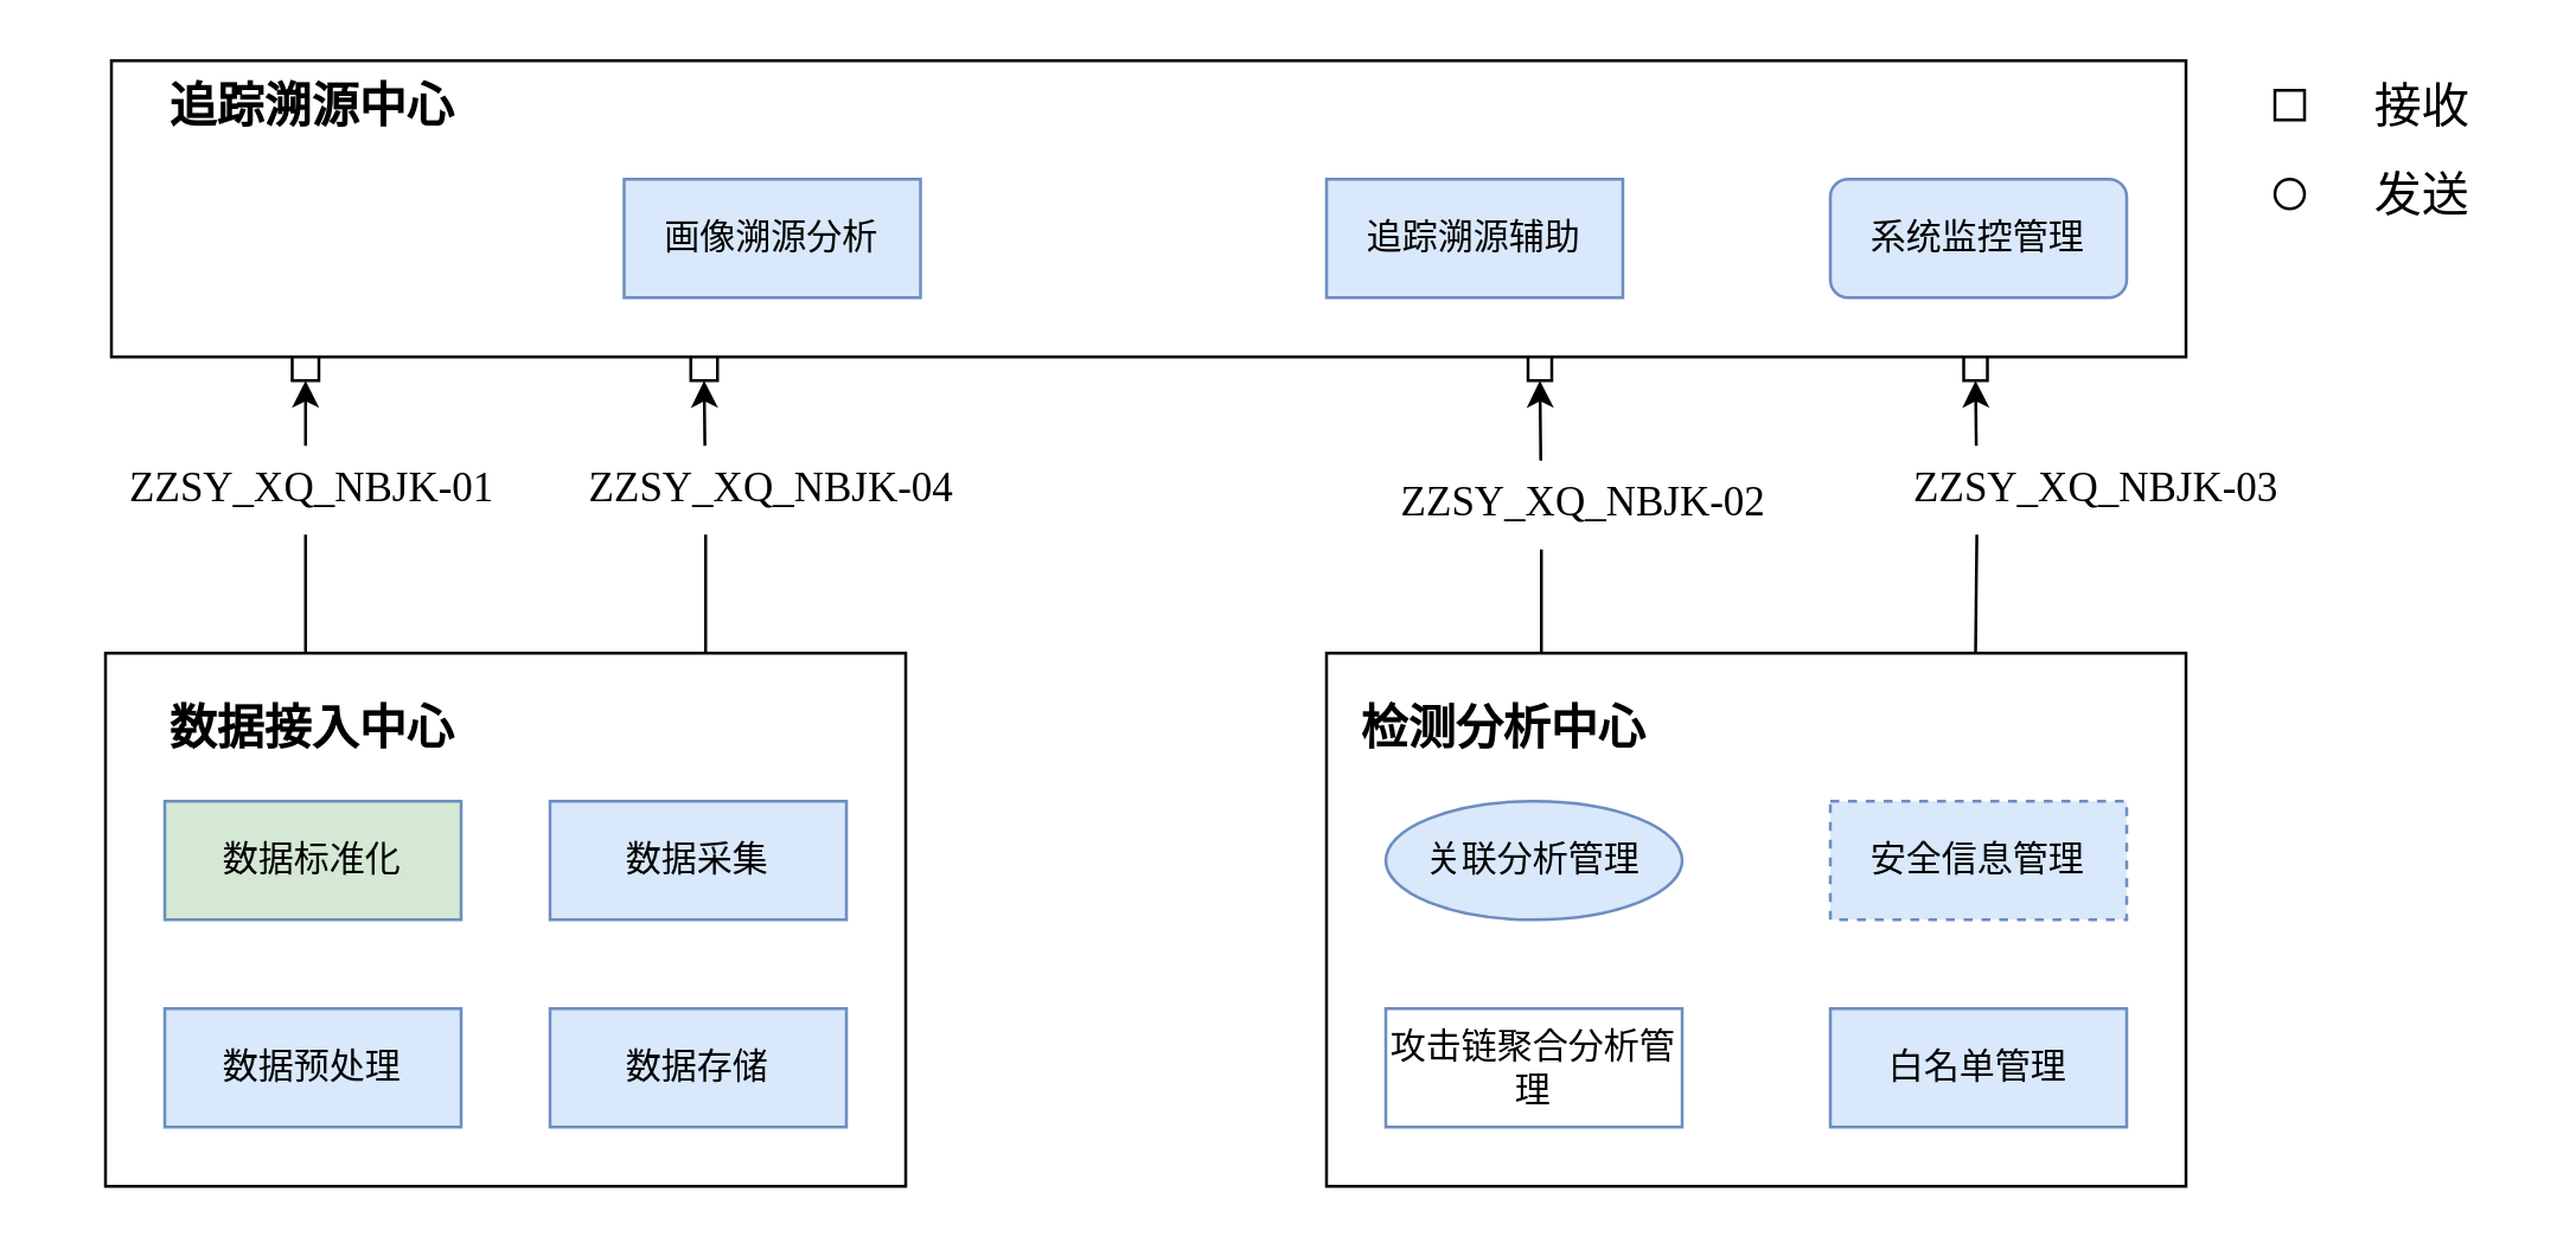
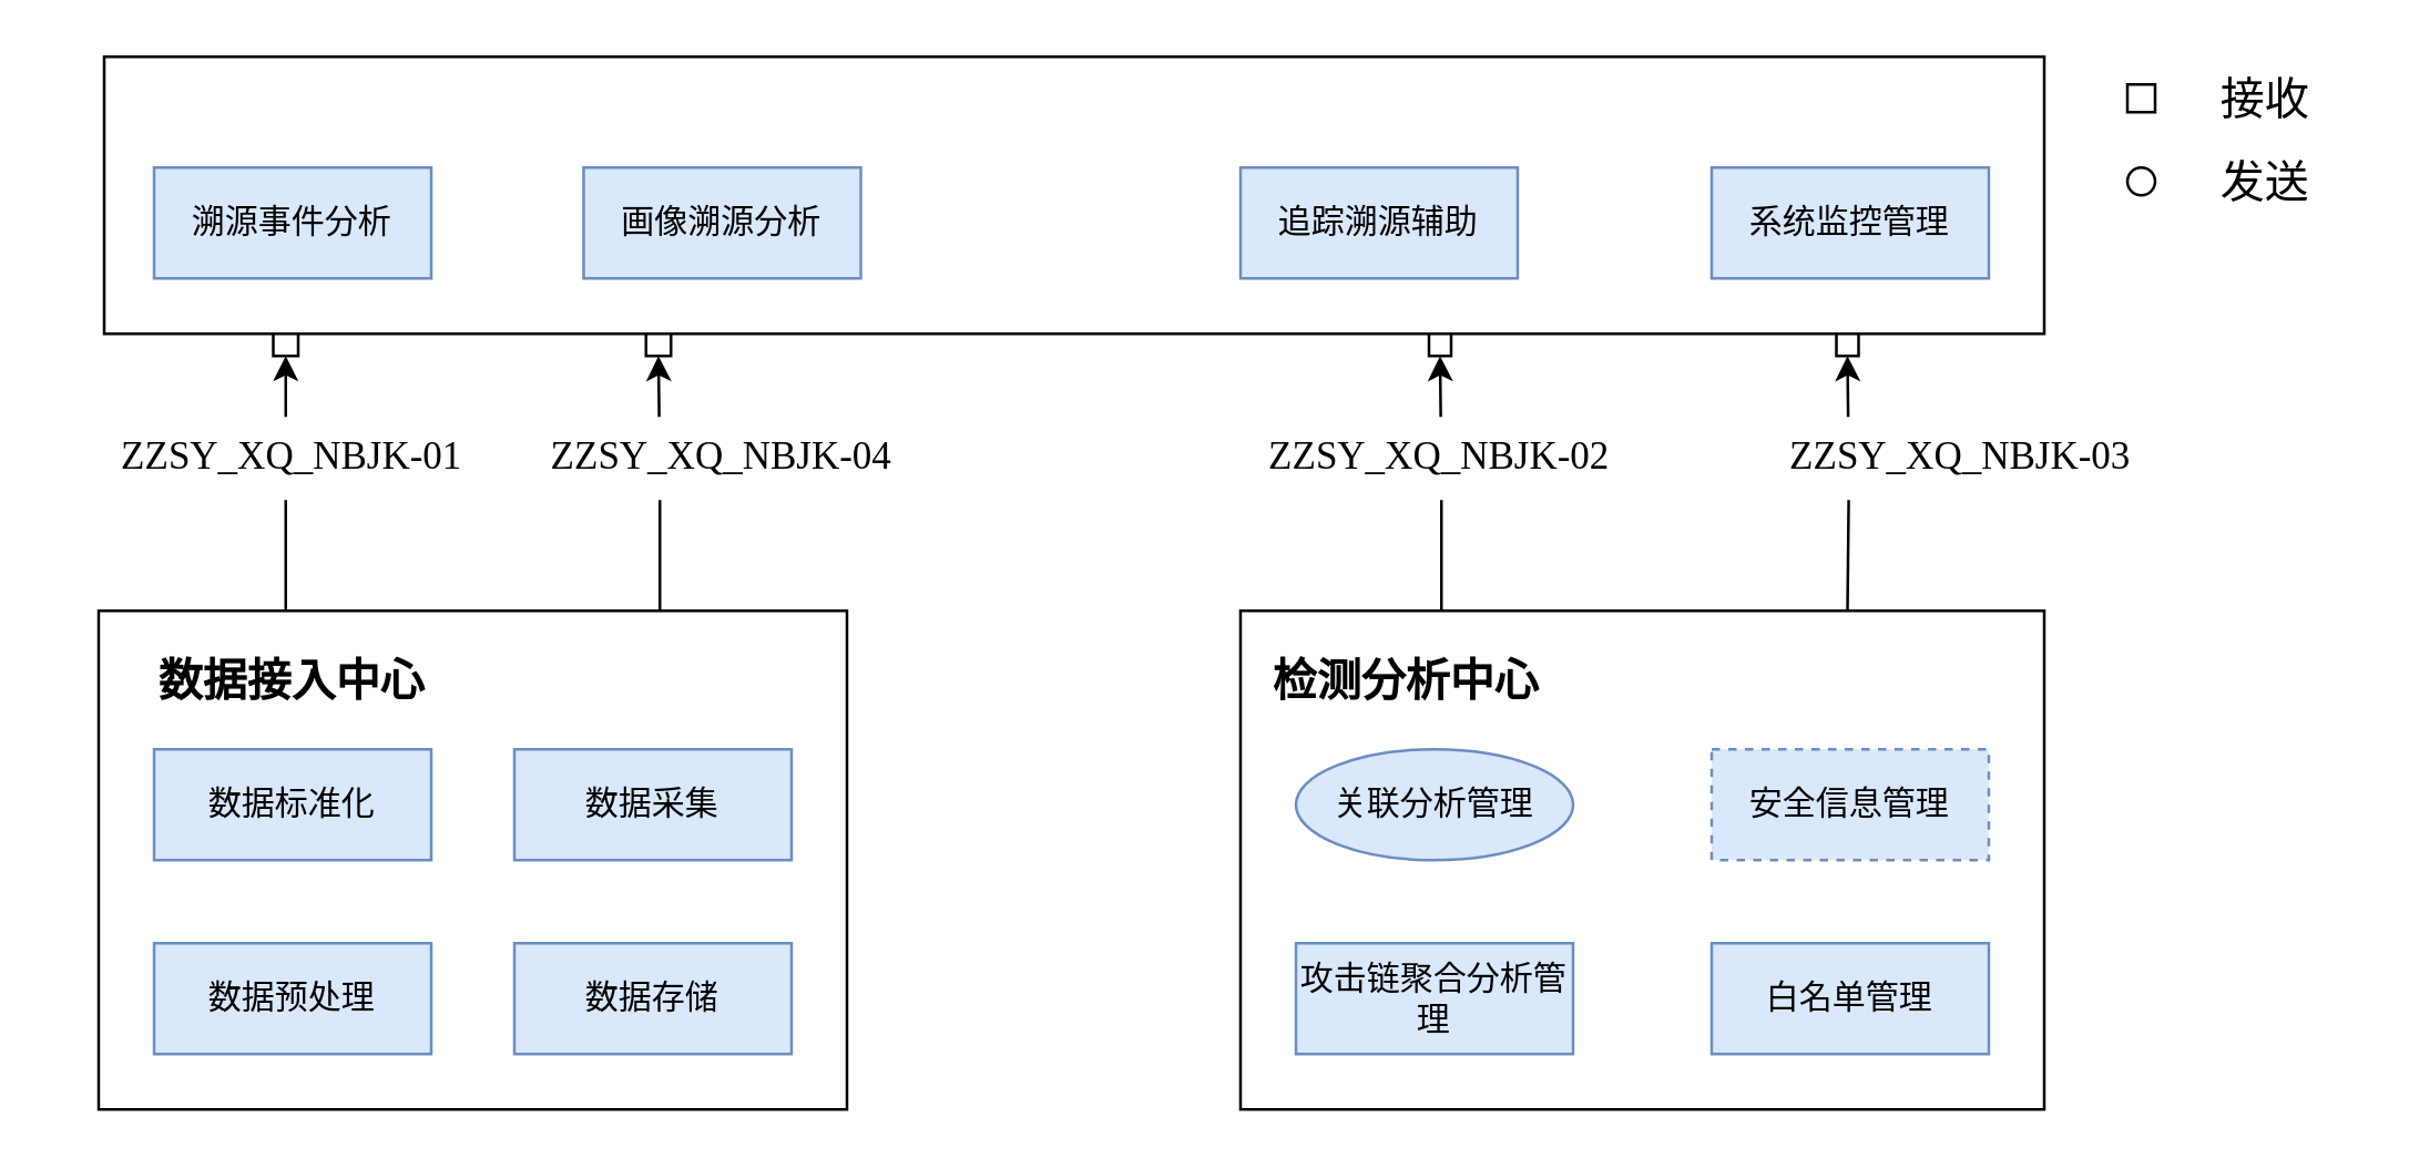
- <mxCell id="3" value="追踪溯源中心" style="text;html=1;strokeColor=none;fillColor=none;align=center;verticalAlign=middle;whiteSpace=wrap;rounded=0;fontStyle=1;fontSize=16;" vertex="1" parent="1"><mxGeometry x="45" y="20" width="120" height="30" as="geometry" /></mxCell>
+ <mxCell id="4" value="溯源事件分析" style="rounded=0;whiteSpace=wrap;html=1;fillColor=#dae8fc;strokeColor=#6c8ebf;" vertex="1" parent="1"><mxGeometry x="55" y="60" width="100" height="40" as="geometry" /></mxCell>
- <mxCell id="7" value="系统监控管理" style="whiteSpace=wrap;html=1;fillColor=#dae8fc;strokeColor=#6c8ebf;rounded=1;" vertex="1" parent="1"><mxGeometry x="617" y="60" width="100" height="40" as="geometry" /></mxCell>
+ <mxCell id="7" value="系统监控管理" style="rounded=0;whiteSpace=wrap;html=1;fillColor=#dae8fc;strokeColor=#6c8ebf;" vertex="1" parent="1"><mxGeometry x="617" y="60" width="100" height="40" as="geometry" /></mxCell>
- <mxCell id="32" value="&lt;span lang=&quot;EN-US&quot; style=&quot;font-size: 10.5pt ; font-family: &amp;#34;times new roman&amp;#34; , serif&quot;&gt;ZZSY_XQ_NBJK-02&lt;/span&gt;" style="text;html=1;strokeColor=none;fillColor=#FFFFFF;align=center;verticalAlign=middle;whiteSpace=wrap;rounded=0;fontFamily=Helvetica;fontSize=12;fontColor=default;" vertex="1" parent="1"><mxGeometry x="464" y="155" width="140" height="30" as="geometry" /></mxCell>
+ <mxCell id="32" value="&lt;span lang=&quot;EN-US&quot; style=&quot;font-size: 10.5pt ; font-family: &amp;#34;times new roman&amp;#34; , serif&quot;&gt;ZZSY_XQ_NBJK-02&lt;/span&gt;" style="text;html=1;strokeColor=none;fillColor=#FFFFFF;align=center;verticalAlign=middle;whiteSpace=wrap;rounded=0;fontFamily=Helvetica;fontSize=12;fontColor=default;" vertex="1" parent="1"><mxGeometry x="449" y="150" width="140" height="30" as="geometry" /></mxCell>
- <mxCell id="13" value="数据标准化" style="rounded=0;whiteSpace=wrap;html=1;fillColor=#d5e8d4;strokeColor=#6c8ebf;" vertex="1" parent="1"><mxGeometry x="55" y="270" width="100" height="40" as="geometry" /></mxCell>
+ <mxCell id="13" value="数据标准化" style="rounded=0;whiteSpace=wrap;html=1;fillColor=#dae8fc;strokeColor=#6c8ebf;" vertex="1" parent="1"><mxGeometry x="55" y="270" width="100" height="40" as="geometry" /></mxCell>
- <mxCell id="21" value="攻击链聚合分析管理" style="rounded=0;whiteSpace=wrap;html=1;fillColor=#ffffff;strokeColor=#6c8ebf;" vertex="1" parent="1"><mxGeometry x="467" y="340" width="100" height="40" as="geometry" /></mxCell>
+ <mxCell id="21" value="攻击链聚合分析管理" style="rounded=0;whiteSpace=wrap;html=1;fillColor=#dae8fc;strokeColor=#6c8ebf;" vertex="1" parent="1"><mxGeometry x="467" y="340" width="100" height="40" as="geometry" /></mxCell>
